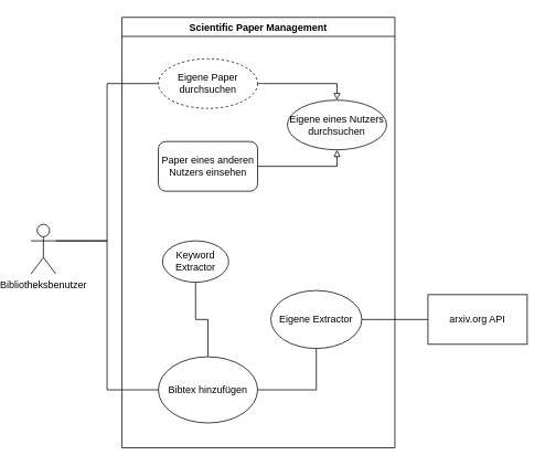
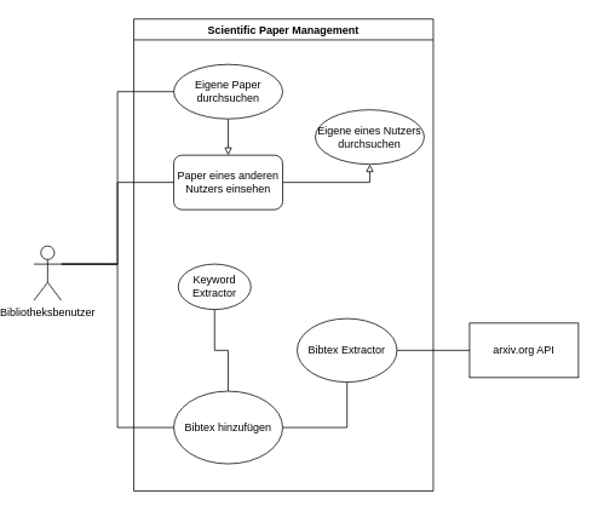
- <mxCell id="10" value="Eigene Paper durchsuchen" style="ellipse;whiteSpace=wrap;html=1;dashed=1;" vertex="1" parent="2"><mxGeometry x="44" y="50" width="120" height="60" as="geometry" /></mxCell>
+ <mxCell id="10" value="Eigene Paper durchsuchen" style="ellipse;whiteSpace=wrap;html=1;" vertex="1" parent="2"><mxGeometry x="44" y="50" width="120" height="60" as="geometry" /></mxCell>
- <mxCell id="9" style="edgeStyle=orthogonalEdgeStyle;rounded=0;orthogonalLoop=1;jettySize=auto;html=1;entryX=0.5;entryY=0;entryDx=0;entryDy=0;endArrow=block;endFill=0;" edge="1" parent="2" source="10" target="3"><mxGeometry relative="1" as="geometry" /></mxCell>
+ <mxCell id="9" style="edgeStyle=orthogonalEdgeStyle;rounded=0;orthogonalLoop=1;jettySize=auto;html=1;endArrow=block;endFill=0;" edge="1" parent="2" source="10" target="12"><mxGeometry relative="1" as="geometry" /></mxCell>
+ <mxCell id="13" style="edgeStyle=orthogonalEdgeStyle;rounded=0;orthogonalLoop=1;jettySize=auto;html=1;entryX=0;entryY=0.5;entryDx=0;entryDy=0;endArrow=none;endFill=0;exitX=1;exitY=0.333;exitDx=0;exitDy=0;exitPerimeter=0;" edge="1" parent="1" source="15" target="12"><mxGeometry relative="1" as="geometry" /></mxCell>
- <mxCell id="8" value="Eigene Extractor" style="ellipse;whiteSpace=wrap;html=1;" vertex="1" parent="2"><mxGeometry x="180" y="330" width="110" height="70" as="geometry" /></mxCell>
+ <mxCell id="8" value="Bibtex Extractor" style="ellipse;whiteSpace=wrap;html=1;" vertex="1" parent="2"><mxGeometry x="180" y="330" width="110" height="70" as="geometry" /></mxCell>
